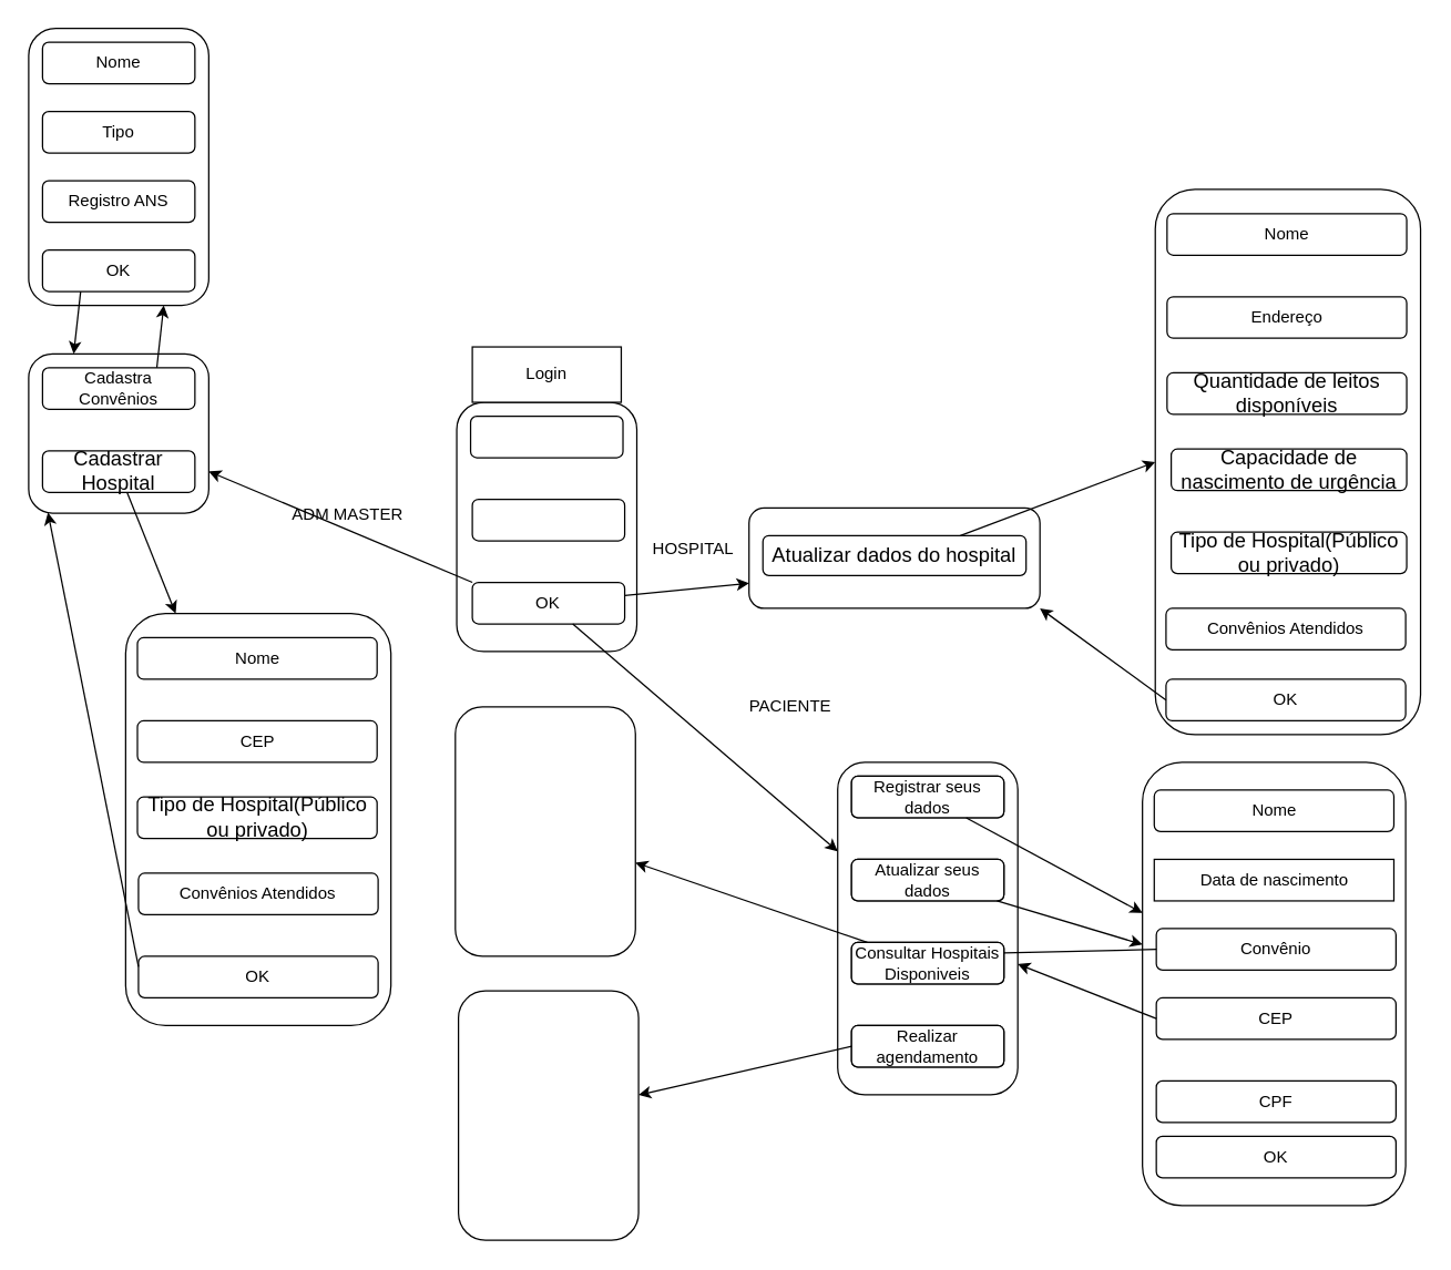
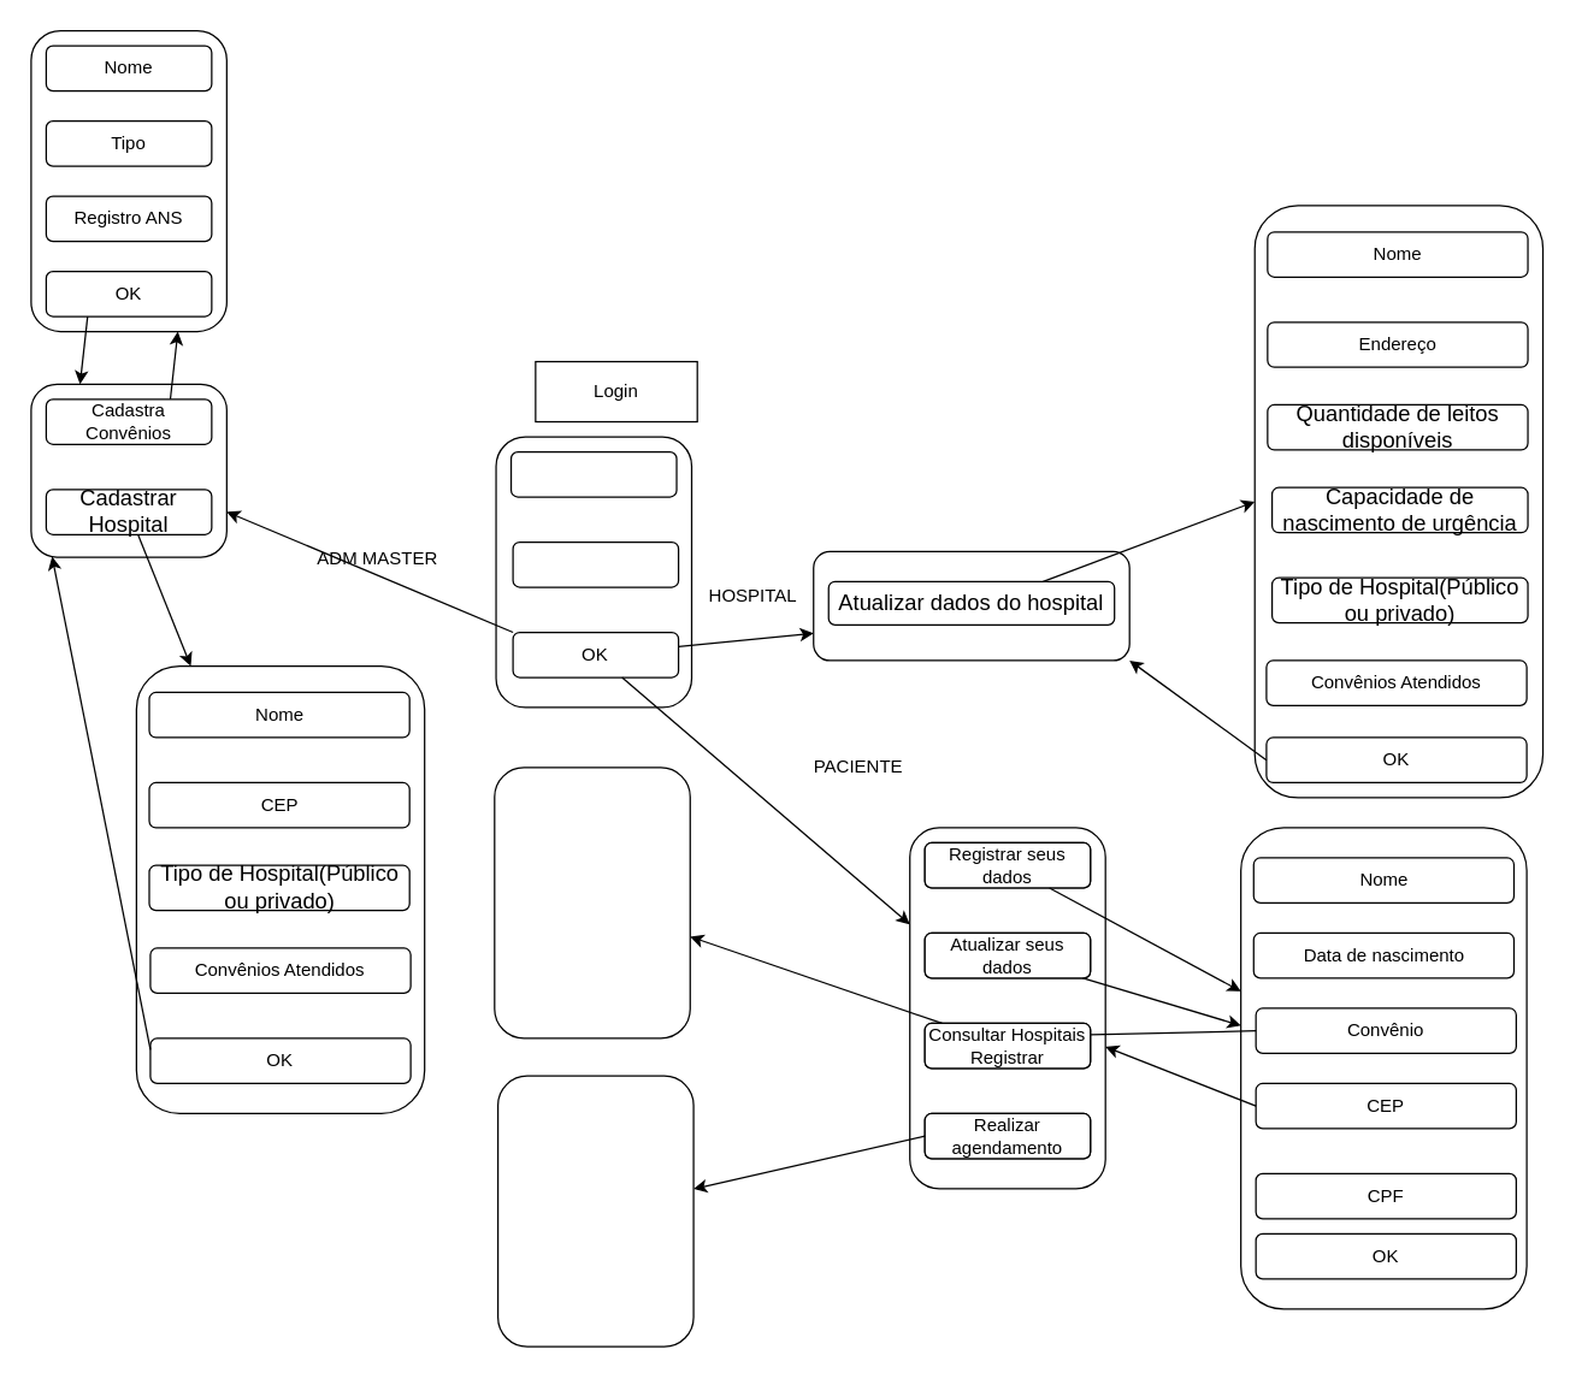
- <mxCell id="3" value="Login" style="rounded=0;whiteSpace=wrap;html=1;" vertex="1" parent="1"><mxGeometry x="340.25" y="250" width="107.5" height="40" as="geometry" /></mxCell>
+ <mxCell id="3" value="Login" style="rounded=0;whiteSpace=wrap;html=1;" vertex="1" parent="1"><mxGeometry x="355.25" y="240" width="107.5" height="40" as="geometry" /></mxCell>
- <mxCell id="37" value="Data de nascimento" style="whiteSpace=wrap;html=1;rounded=0;" vertex="1" parent="1"><mxGeometry x="832.5" y="620" width="173" height="30" as="geometry" /></mxCell>
+ <mxCell id="37" value="Data de nascimento" style="rounded=1;whiteSpace=wrap;html=1;" vertex="1" parent="1"><mxGeometry x="832.5" y="620" width="173" height="30" as="geometry" /></mxCell>
- <mxCell id="30" value="&lt;span&gt;Consultar Hospitais Disponiveis&lt;/span&gt;" style="rounded=1;whiteSpace=wrap;html=1;" vertex="1" parent="1"><mxGeometry x="614" y="680" width="110" height="30" as="geometry" /></mxCell>
+ <mxCell id="30" value="&lt;span&gt;Consultar Hospitais Registrar&lt;/span&gt;" style="rounded=1;whiteSpace=wrap;html=1;" vertex="1" parent="1"><mxGeometry x="614" y="680" width="110" height="30" as="geometry" /></mxCell>
